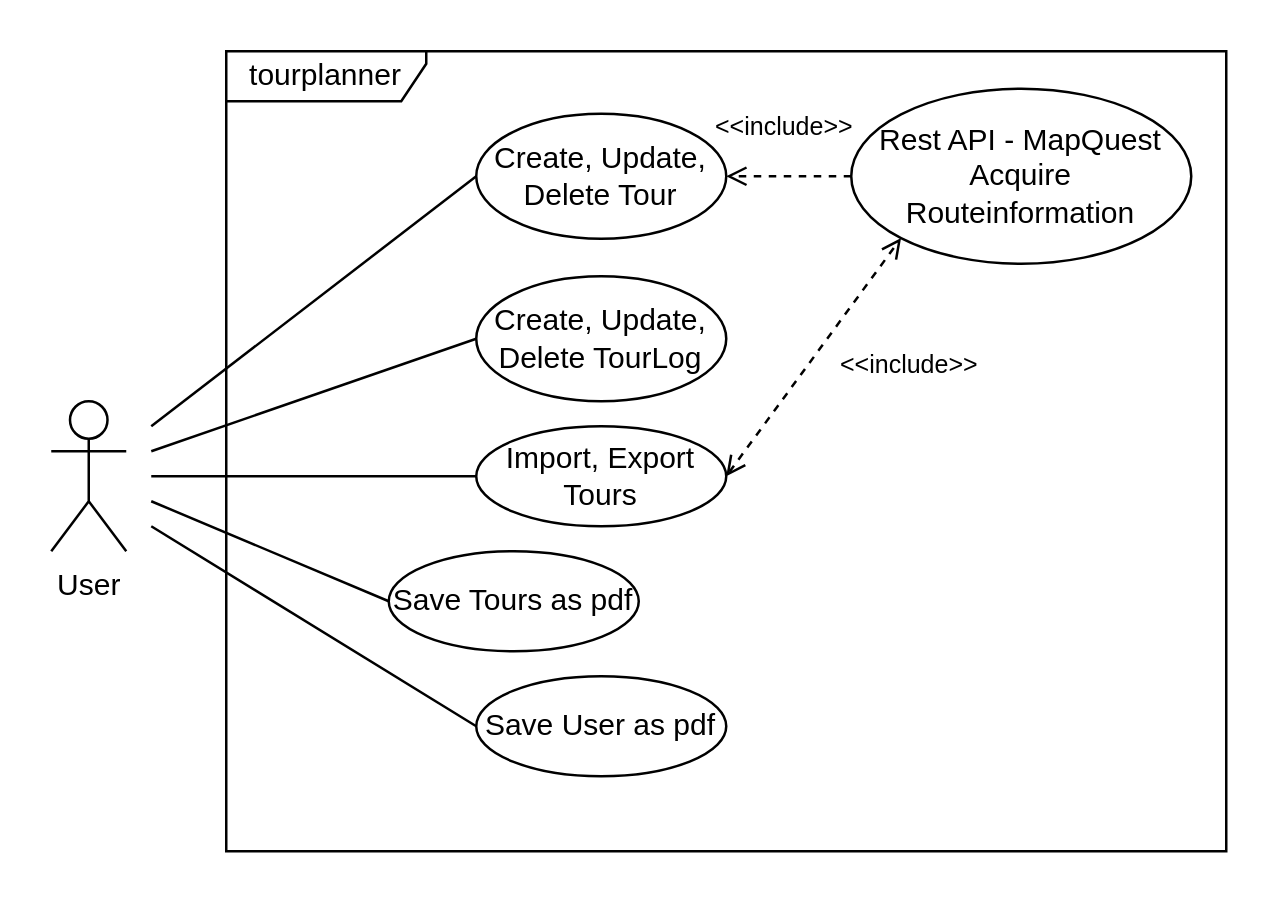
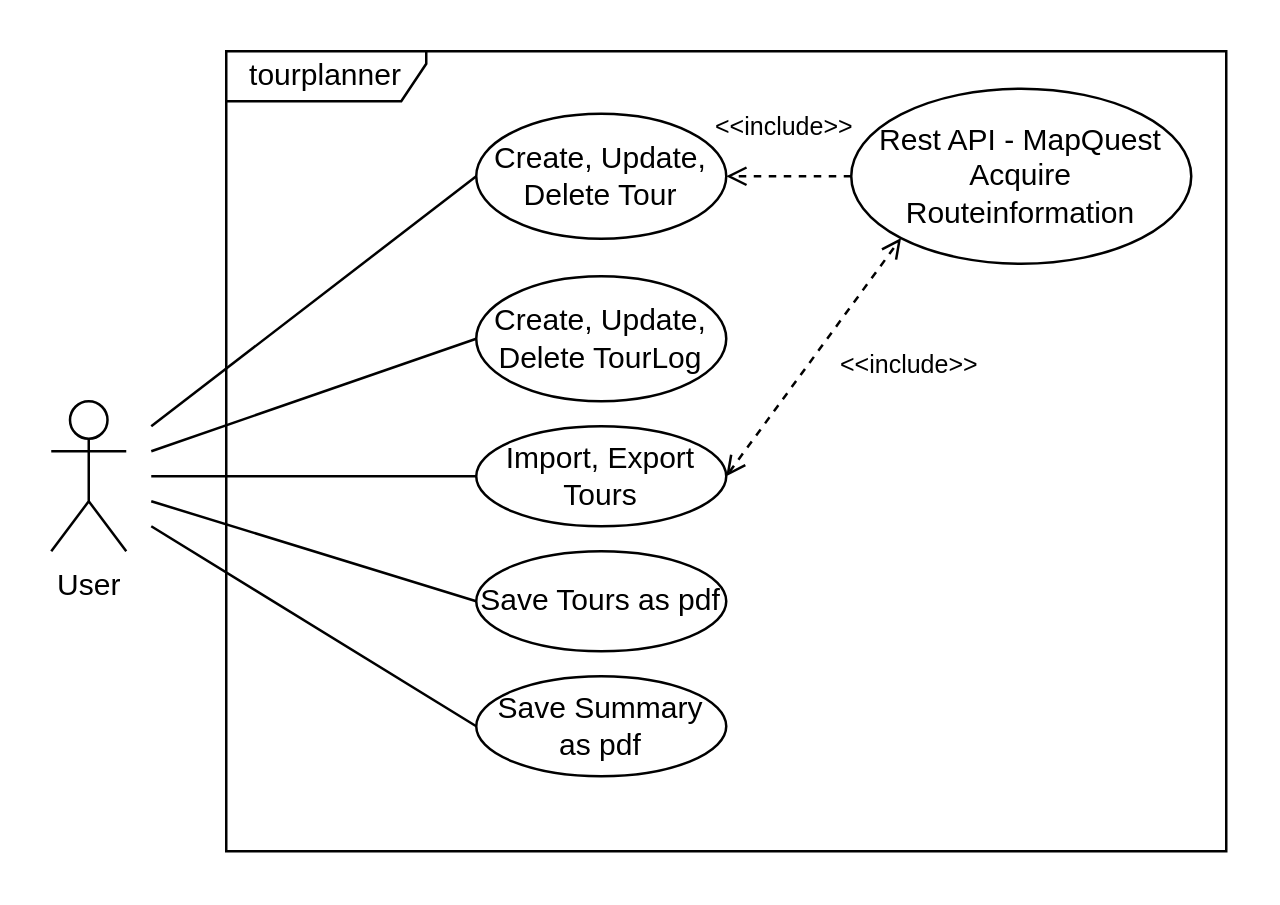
- <mxCell id="5" value="Save Tours as pdf" style="ellipse;whiteSpace=wrap;html=1;" vertex="1" parent="1"><mxGeometry x="155" y="220" width="100" height="40" as="geometry" /></mxCell>
+ <mxCell id="5" value="Save Tours as pdf" style="ellipse;whiteSpace=wrap;html=1;" vertex="1" parent="1"><mxGeometry x="190" y="220" width="100" height="40" as="geometry" /></mxCell>
- <mxCell id="8" value="Save User as pdf" style="ellipse;whiteSpace=wrap;html=1;" vertex="1" parent="1"><mxGeometry x="190" y="270" width="100" height="40" as="geometry" /></mxCell>
+ <mxCell id="8" value="Save Summary as pdf" style="ellipse;whiteSpace=wrap;html=1;" vertex="1" parent="1"><mxGeometry x="190" y="270" width="100" height="40" as="geometry" /></mxCell>
